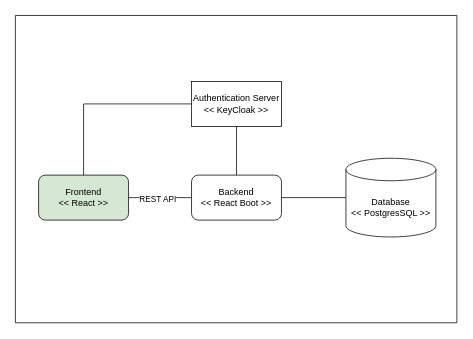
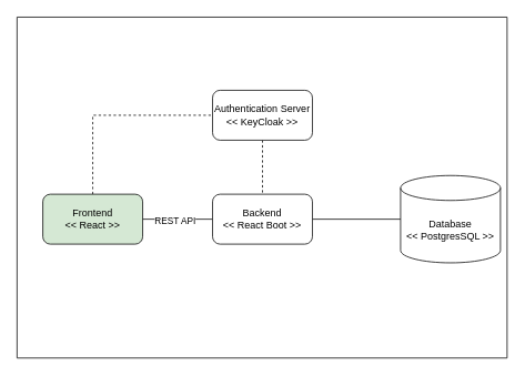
- <mxCell id="3" style="edgeStyle=orthogonalEdgeStyle;rounded=0;orthogonalLoop=1;jettySize=auto;html=1;entryX=0;entryY=0.5;entryDx=0;entryDy=0;exitX=0.5;exitY=0;exitDx=0;exitDy=0;endArrow=none;startFill=0;" edge="1" parent="2" source="6" target="11"><mxGeometry relative="1" as="geometry" /></mxCell>
+ <mxCell id="3" style="edgeStyle=orthogonalEdgeStyle;rounded=0;orthogonalLoop=1;jettySize=auto;html=1;entryX=0;entryY=0.5;entryDx=0;entryDy=0;exitX=0.5;exitY=0;exitDx=0;exitDy=0;endArrow=none;startFill=0;dashed=1;" edge="1" parent="2" source="6" target="11"><mxGeometry relative="1" as="geometry" /></mxCell>
- <mxCell id="11" value="Authentication Server&lt;div&gt;&amp;lt;&amp;lt; KeyCloak &amp;gt;&amp;gt;&lt;/div&gt;" style="whiteSpace=wrap;html=1;rounded=0;" vertex="1" parent="2"><mxGeometry x="235" y="88" width="120" height="60" as="geometry" /></mxCell>
+ <mxCell id="11" value="Authentication Server&lt;div&gt;&amp;lt;&amp;lt; KeyCloak &amp;gt;&amp;gt;&lt;/div&gt;" style="rounded=1;whiteSpace=wrap;html=1;" vertex="1" parent="2"><mxGeometry x="235" y="88" width="120" height="60" as="geometry" /></mxCell>
- <mxCell id="10" value="" style="edgeStyle=orthogonalEdgeStyle;rounded=0;orthogonalLoop=1;jettySize=auto;html=1;endArrow=none;endFill=1;startFill=0;" edge="1" parent="2" source="11" target="8"><mxGeometry relative="1" as="geometry" /></mxCell>
+ <mxCell id="10" value="" style="edgeStyle=orthogonalEdgeStyle;rounded=0;orthogonalLoop=1;jettySize=auto;html=1;endArrow=none;endFill=1;startFill=0;dashed=1;" edge="1" parent="2" source="11" target="8"><mxGeometry relative="1" as="geometry" /></mxCell>
- <mxCell id="9" value="Database&lt;div&gt;&amp;lt;&amp;lt; PostgresSQL &amp;gt;&amp;gt;&lt;/div&gt;" style="shape=cylinder3;whiteSpace=wrap;html=1;boundedLbl=1;backgroundOutline=1;size=15;" vertex="1" parent="2"><mxGeometry x="441" y="190.5" width="120" height="105" as="geometry" /></mxCell>
+ <mxCell id="9" value="Database&lt;div&gt;&amp;lt;&amp;lt; PostgresSQL &amp;gt;&amp;gt;&lt;/div&gt;" style="shape=cylinder3;whiteSpace=wrap;html=1;boundedLbl=1;backgroundOutline=1;size=15;" vertex="1" parent="2"><mxGeometry x="461" y="190.5" width="120" height="105" as="geometry" /></mxCell>
